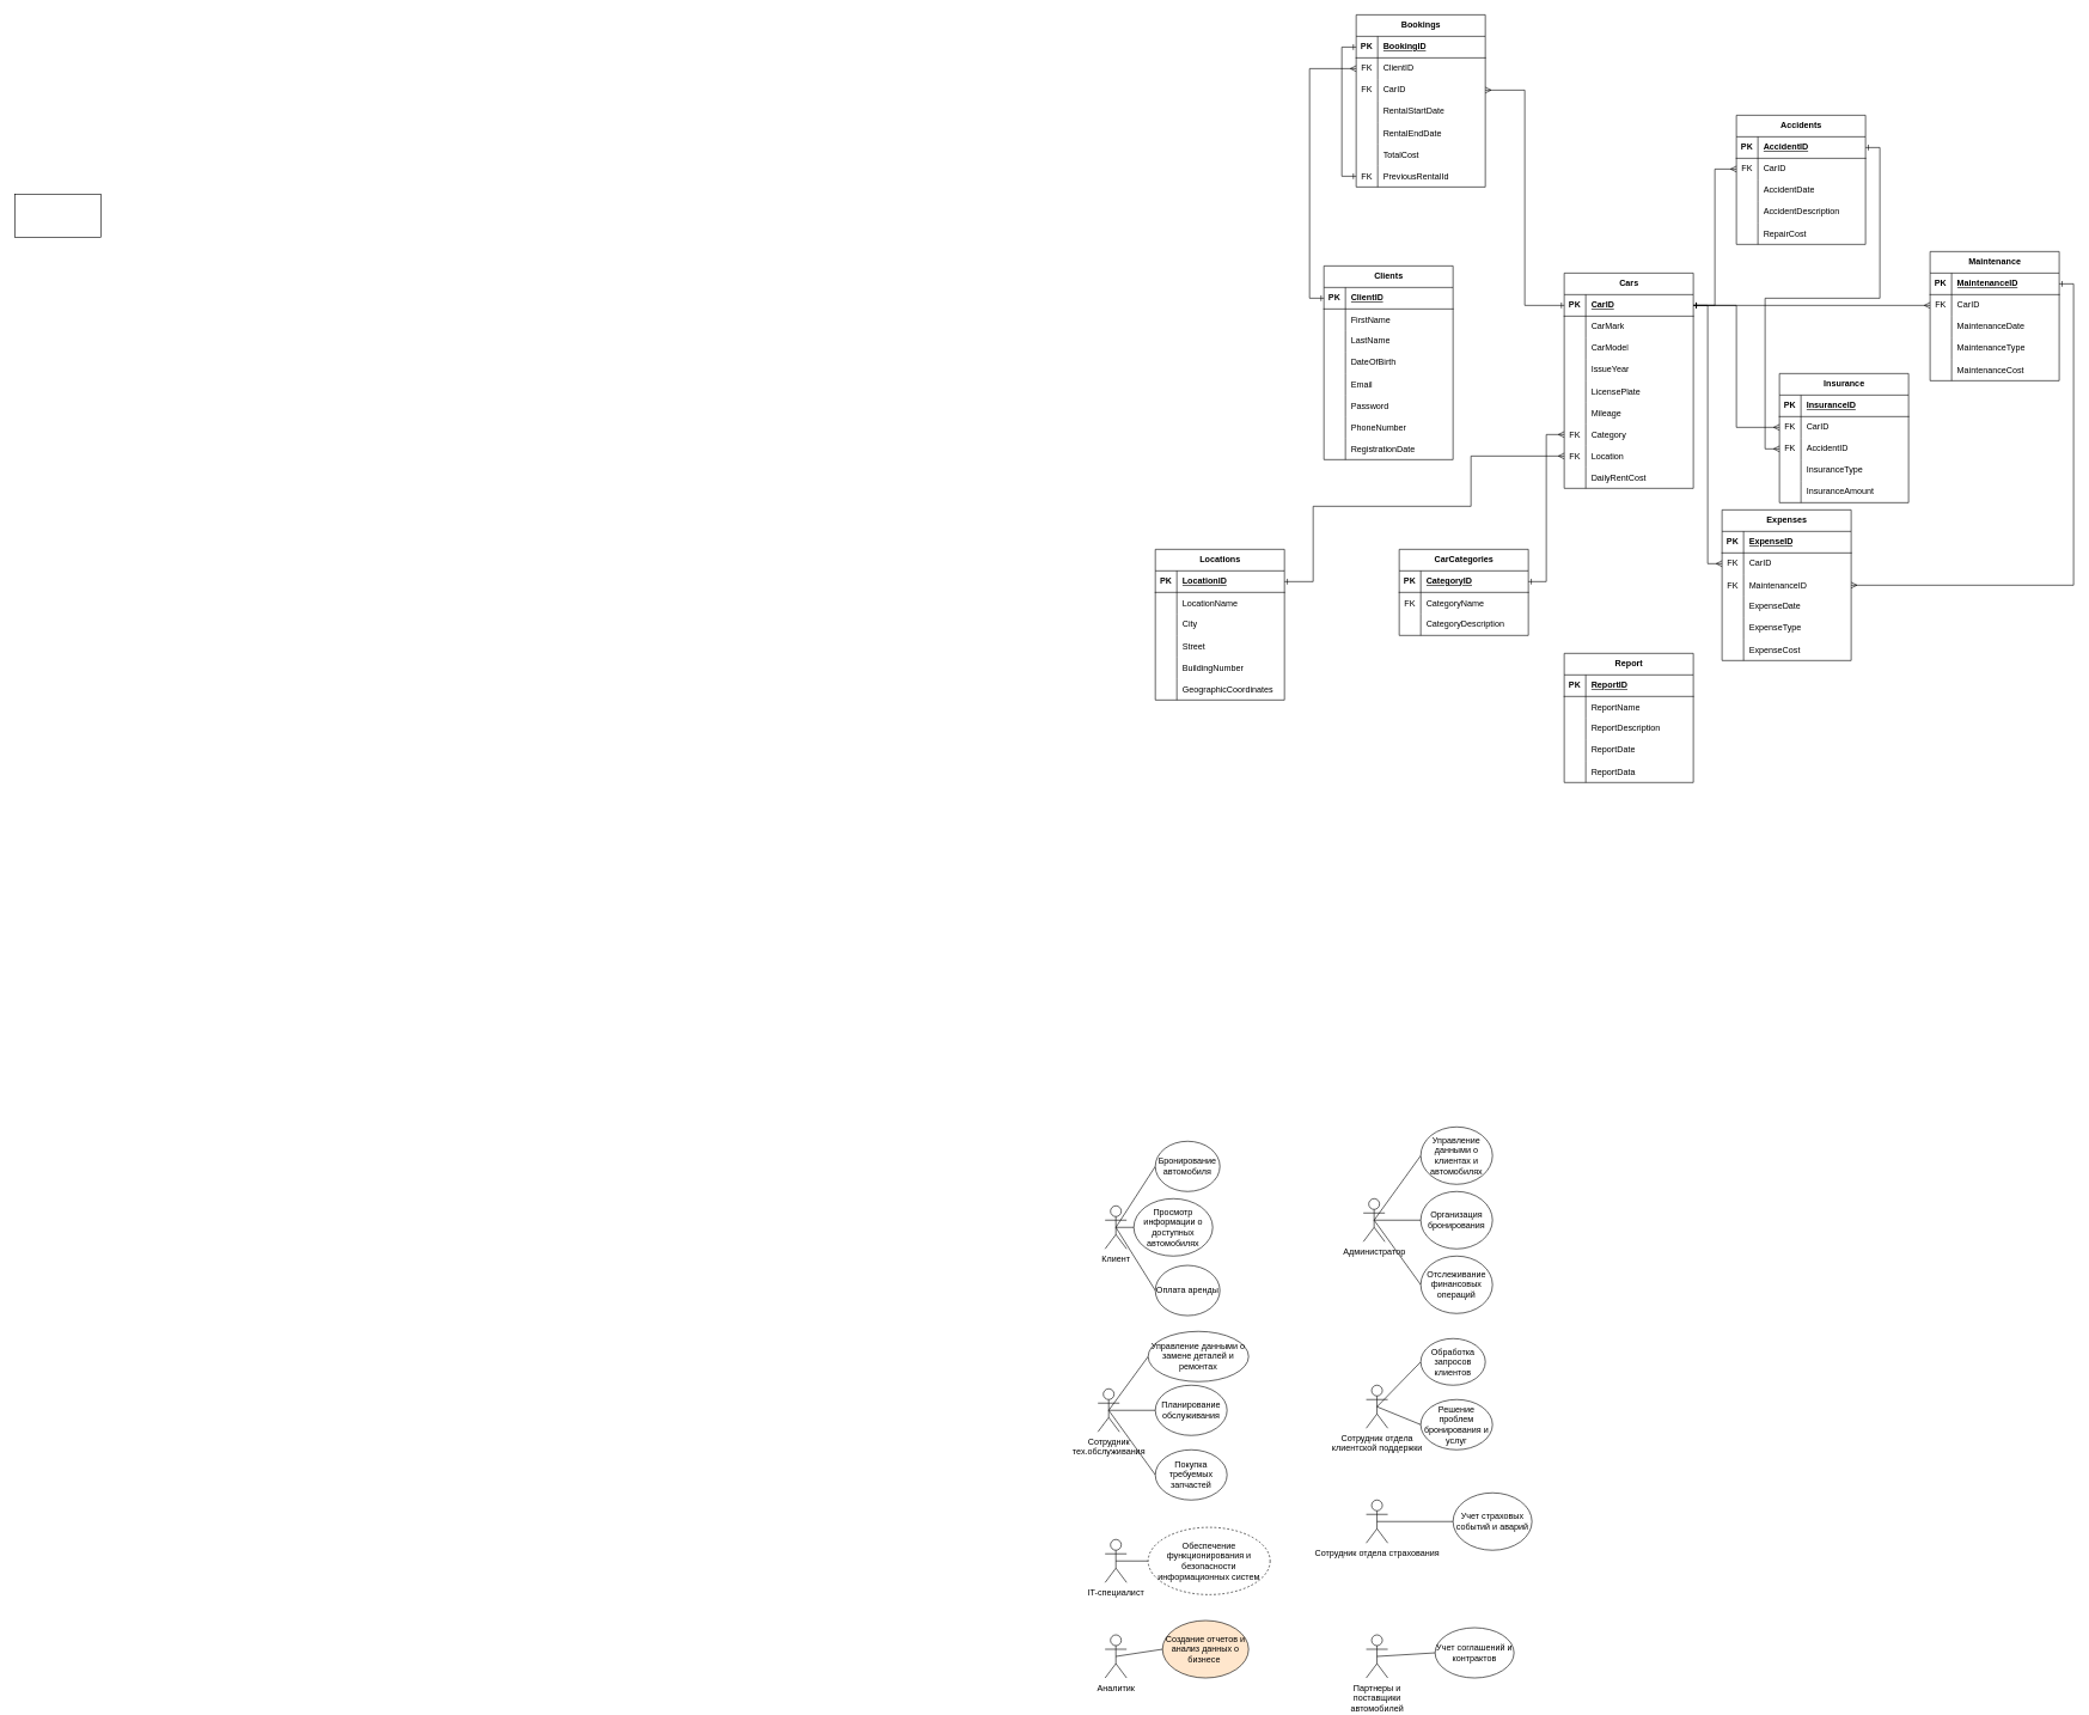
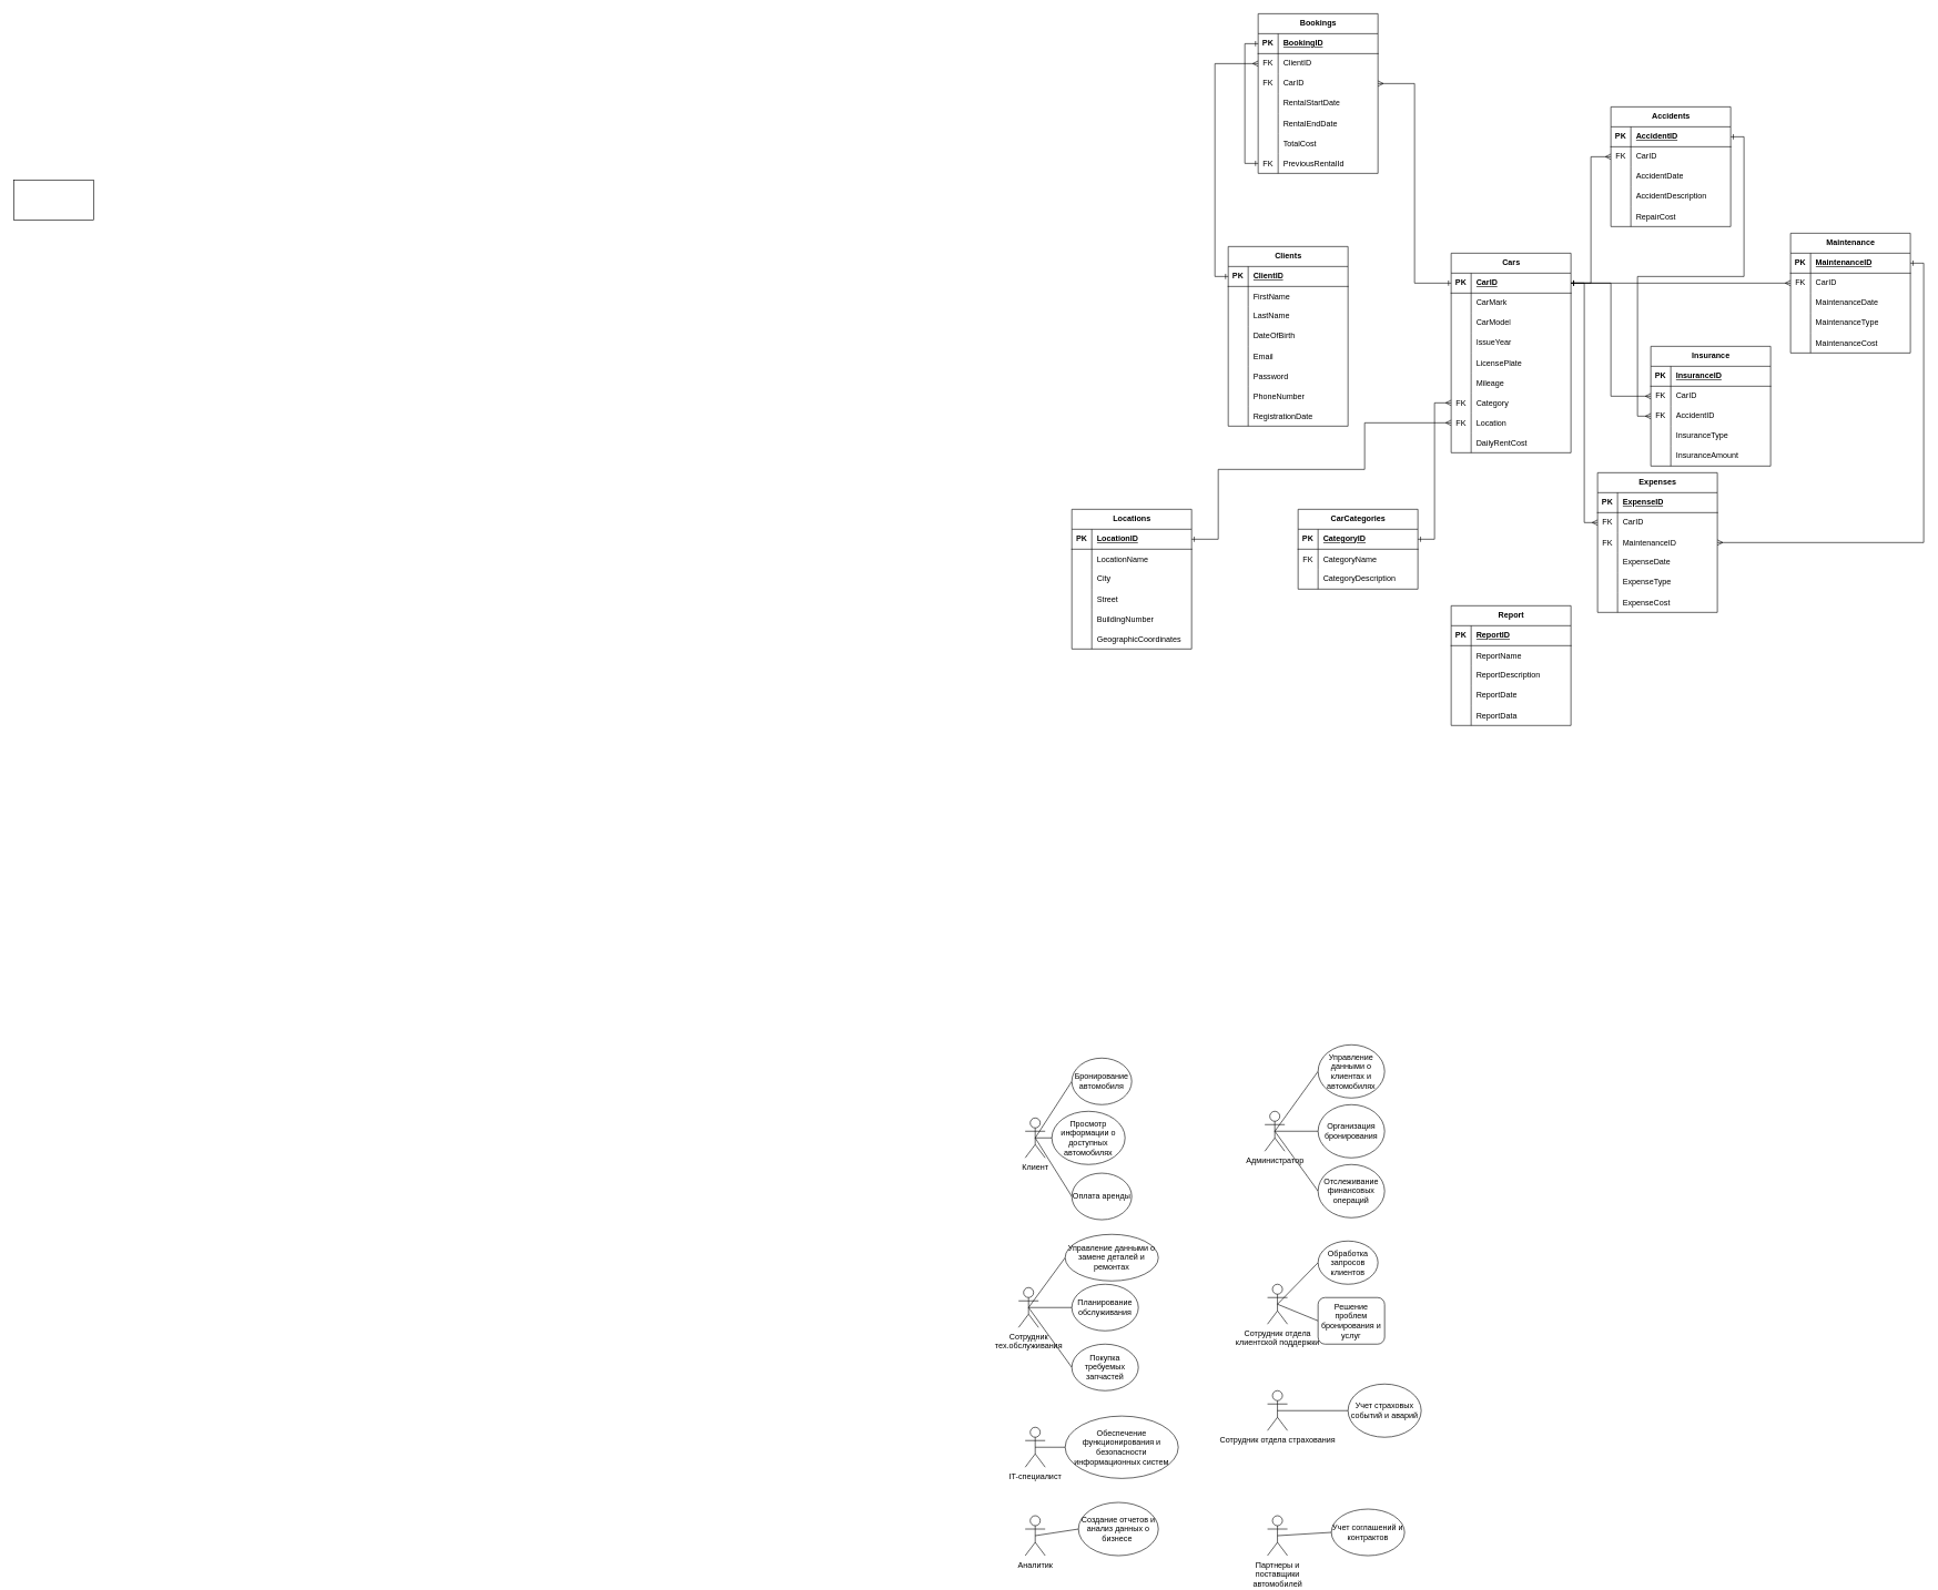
- <mxCell id="199" value="Решение проблем бронирования и услуг" style="ellipse;whiteSpace=wrap;html=1;" vertex="1" parent="1"><mxGeometry x="1980" y="1950" width="100" height="70" as="geometry" /></mxCell>
+ <mxCell id="199" value="Решение проблем бронирования и услуг" style="whiteSpace=wrap;html=1;rounded=1;" vertex="1" parent="1"><mxGeometry x="1980" y="1950" width="100" height="70" as="geometry" /></mxCell>
- <mxCell id="195" value="Обеспечение функционирования и безопасности информационных систем" style="ellipse;whiteSpace=wrap;html=1;dashed=1;" vertex="1" parent="1"><mxGeometry x="1600" y="2128.13" width="170" height="93.75" as="geometry" /></mxCell>
+ <mxCell id="195" value="Обеспечение функционирования и безопасности информационных систем" style="ellipse;whiteSpace=wrap;html=1;" vertex="1" parent="1"><mxGeometry x="1600" y="2128.13" width="170" height="93.75" as="geometry" /></mxCell>
- <mxCell id="197" value="Создание отчетов и анализ данных о бизнесе&amp;nbsp;" style="ellipse;whiteSpace=wrap;html=1;fillColor=#ffe6cc;" vertex="1" parent="1"><mxGeometry x="1620" y="2258" width="120" height="80" as="geometry" /></mxCell>
+ <mxCell id="197" value="Создание отчетов и анализ данных о бизнесе&amp;nbsp;" style="ellipse;whiteSpace=wrap;html=1;" vertex="1" parent="1"><mxGeometry x="1620" y="2258" width="120" height="80" as="geometry" /></mxCell>
